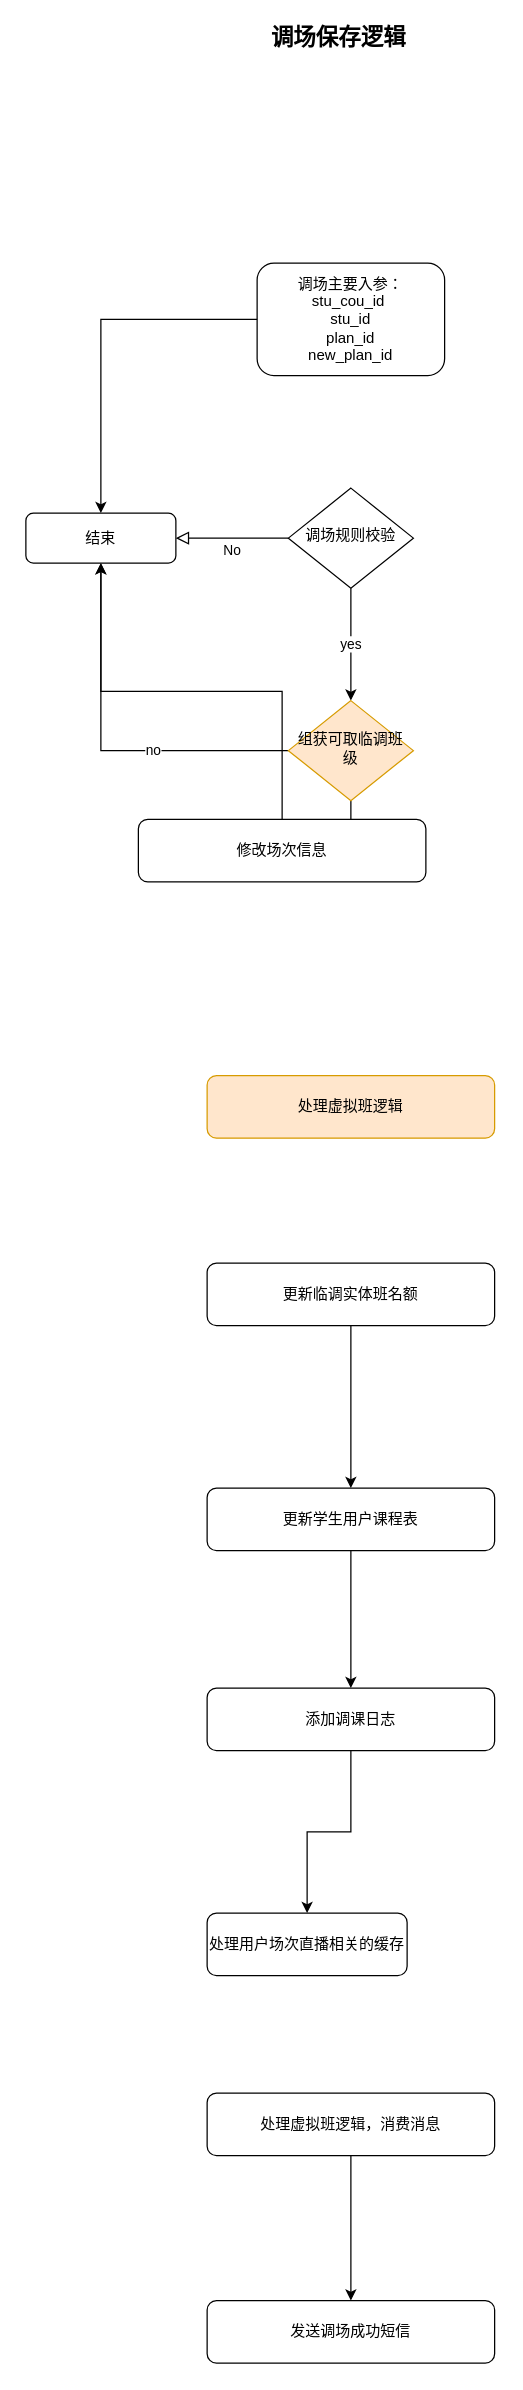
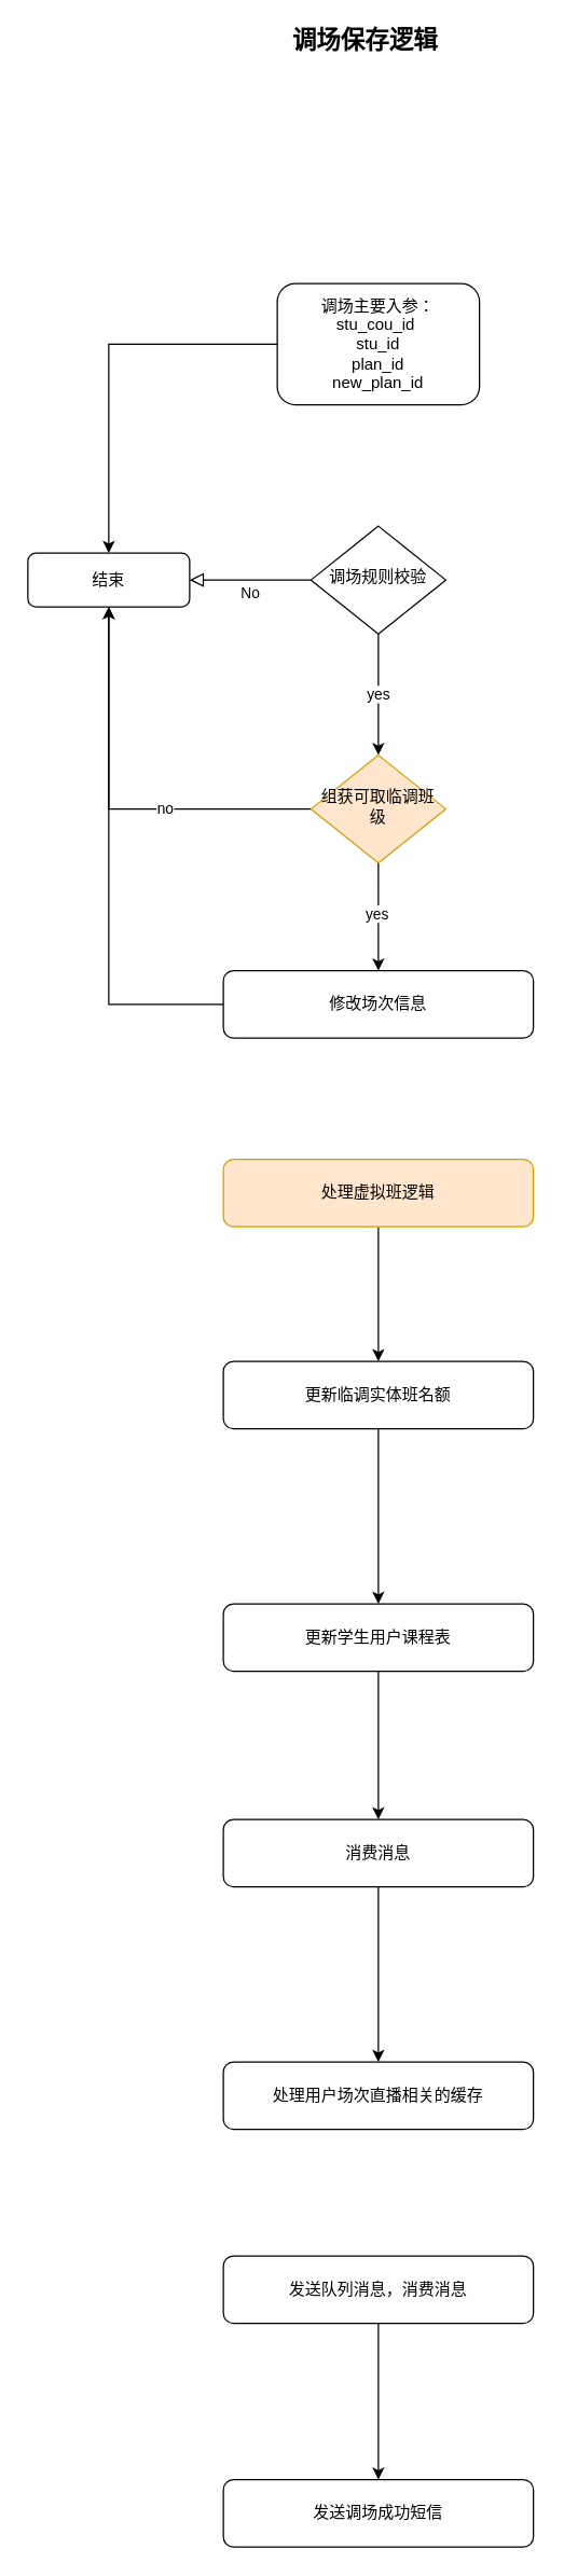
- <mxCell id="12" value="修改场次信息" style="rounded=1;whiteSpace=wrap;html=1;fontSize=12;glass=0;strokeWidth=1;shadow=0;" vertex="1" parent="1"><mxGeometry x="110" y="655" width="230" height="50" as="geometry" /></mxCell>
+ <mxCell id="12" value="修改场次信息" style="rounded=1;whiteSpace=wrap;html=1;fontSize=12;glass=0;strokeWidth=1;shadow=0;" vertex="1" parent="1"><mxGeometry x="165" y="720" width="230" height="50" as="geometry" /></mxCell>
+ <mxCell id="16" style="edgeStyle=orthogonalEdgeStyle;rounded=0;orthogonalLoop=1;jettySize=auto;html=1;entryX=0.5;entryY=0;entryDx=0;entryDy=0;" edge="1" parent="1" source="17" target="19"><mxGeometry relative="1" as="geometry" /></mxCell>
- <mxCell id="24" value="添加调课日志" style="rounded=1;whiteSpace=wrap;html=1;fontSize=12;glass=0;strokeWidth=1;shadow=0;" vertex="1" parent="1"><mxGeometry x="165" y="1350" width="230" height="50" as="geometry" /></mxCell>
+ <mxCell id="24" value="消费消息" style="rounded=1;whiteSpace=wrap;html=1;fontSize=12;glass=0;strokeWidth=1;shadow=0;" vertex="1" parent="1"><mxGeometry x="165" y="1350" width="230" height="50" as="geometry" /></mxCell>
- <mxCell id="22" value="处理用户场次直播相关的缓存" style="rounded=1;whiteSpace=wrap;html=1;fontSize=12;glass=0;strokeWidth=1;shadow=0;" vertex="1" parent="1"><mxGeometry x="165" y="1530" width="160" height="50" as="geometry" /></mxCell>
+ <mxCell id="22" value="处理用户场次直播相关的缓存" style="rounded=1;whiteSpace=wrap;html=1;fontSize=12;glass=0;strokeWidth=1;shadow=0;" vertex="1" parent="1"><mxGeometry x="165" y="1530" width="230" height="50" as="geometry" /></mxCell>
- <mxCell id="26" value="处理虚拟班逻辑，消费消息" style="rounded=1;whiteSpace=wrap;html=1;fontSize=12;glass=0;strokeWidth=1;shadow=0;" vertex="1" parent="1"><mxGeometry x="165.01" y="1674" width="230" height="50" as="geometry" /></mxCell>
+ <mxCell id="26" value="发送队列消息，消费消息" style="rounded=1;whiteSpace=wrap;html=1;fontSize=12;glass=0;strokeWidth=1;shadow=0;" vertex="1" parent="1"><mxGeometry x="165.01" y="1674" width="230" height="50" as="geometry" /></mxCell>
